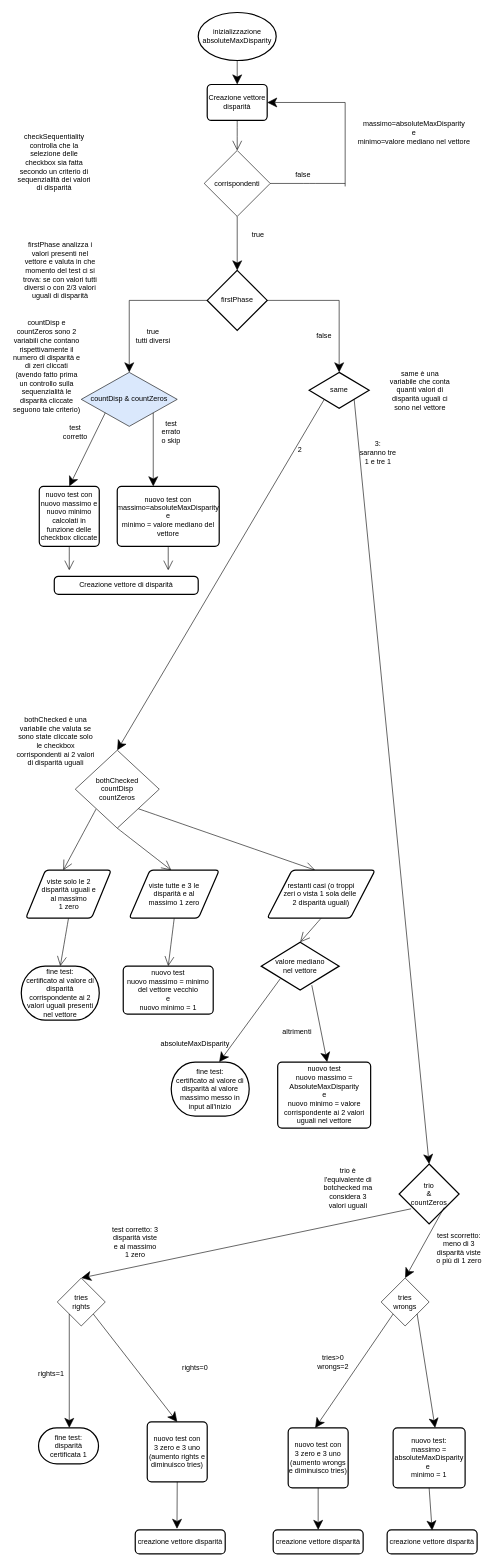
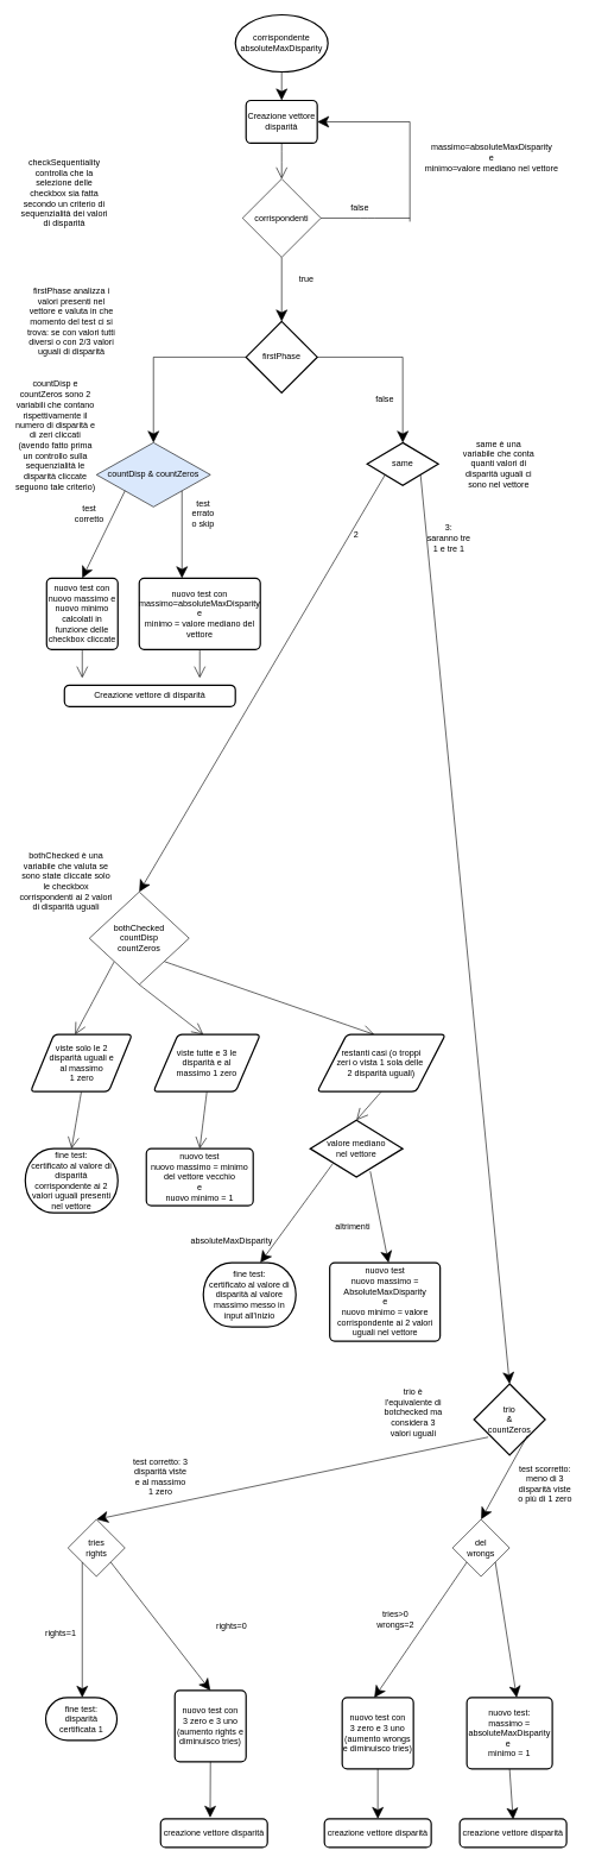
- <mxCell id="5" value="inizializzazione absoluteMaxDisparity" style="strokeWidth=2;html=1;shape=mxgraph.flowchart.start_1;whiteSpace=wrap;hachureGap=4;pointerEvents=0;" parent="1" vertex="1"><mxGeometry x="330" y="20" width="130" height="80" as="geometry" /></mxCell>
+ <mxCell id="5" value="corrispondente absoluteMaxDisparity" style="strokeWidth=2;html=1;shape=mxgraph.flowchart.start_1;whiteSpace=wrap;hachureGap=4;pointerEvents=0;" parent="1" vertex="1"><mxGeometry x="330" y="20" width="130" height="80" as="geometry" /></mxCell>
- <mxCell id="20" value="true&lt;br&gt;tutti diversi" style="text;html=1;strokeColor=none;fillColor=none;align=center;verticalAlign=middle;whiteSpace=wrap;rounded=0;hachureGap=4;pointerEvents=0;" parent="1" vertex="1"><mxGeometry x="225" y="550" width="60" height="20" as="geometry" /></mxCell>
- <mxCell id="65" value="tries&lt;br&gt;wrongs" style="rhombus;whiteSpace=wrap;html=1;hachureGap=4;pointerEvents=0;" parent="1" vertex="1"><mxGeometry x="635" y="2130" width="80" height="80" as="geometry" /></mxCell>
+ <mxCell id="65" value="del&lt;br&gt;wrongs" style="rhombus;whiteSpace=wrap;html=1;hachureGap=4;pointerEvents=0;" parent="1" vertex="1"><mxGeometry x="635" y="2130" width="80" height="80" as="geometry" /></mxCell>
